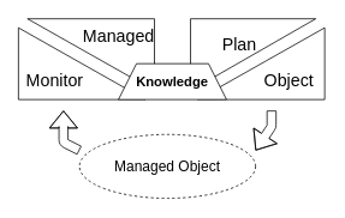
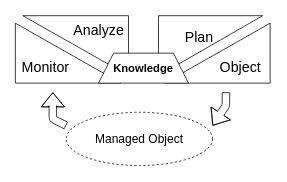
- <mxCell id="11" value="&lt;font style=&quot;font-size: 19px&quot;&gt;Managed&lt;/font&gt;" style="text;html=1;align=center;verticalAlign=middle;resizable=0;points=[];autosize=1;strokeColor=none;" vertex="1" parent="9"><mxGeometry x="60.999" y="10" width="80" height="20" as="geometry" /></mxCell>
+ <mxCell id="11" value="&lt;font style=&quot;font-size: 19px&quot;&gt;Analyze&lt;/font&gt;" style="text;html=1;align=center;verticalAlign=middle;resizable=0;points=[];autosize=1;strokeColor=none;" vertex="1" parent="9"><mxGeometry x="60.999" y="10" width="80" height="20" as="geometry" /></mxCell>
